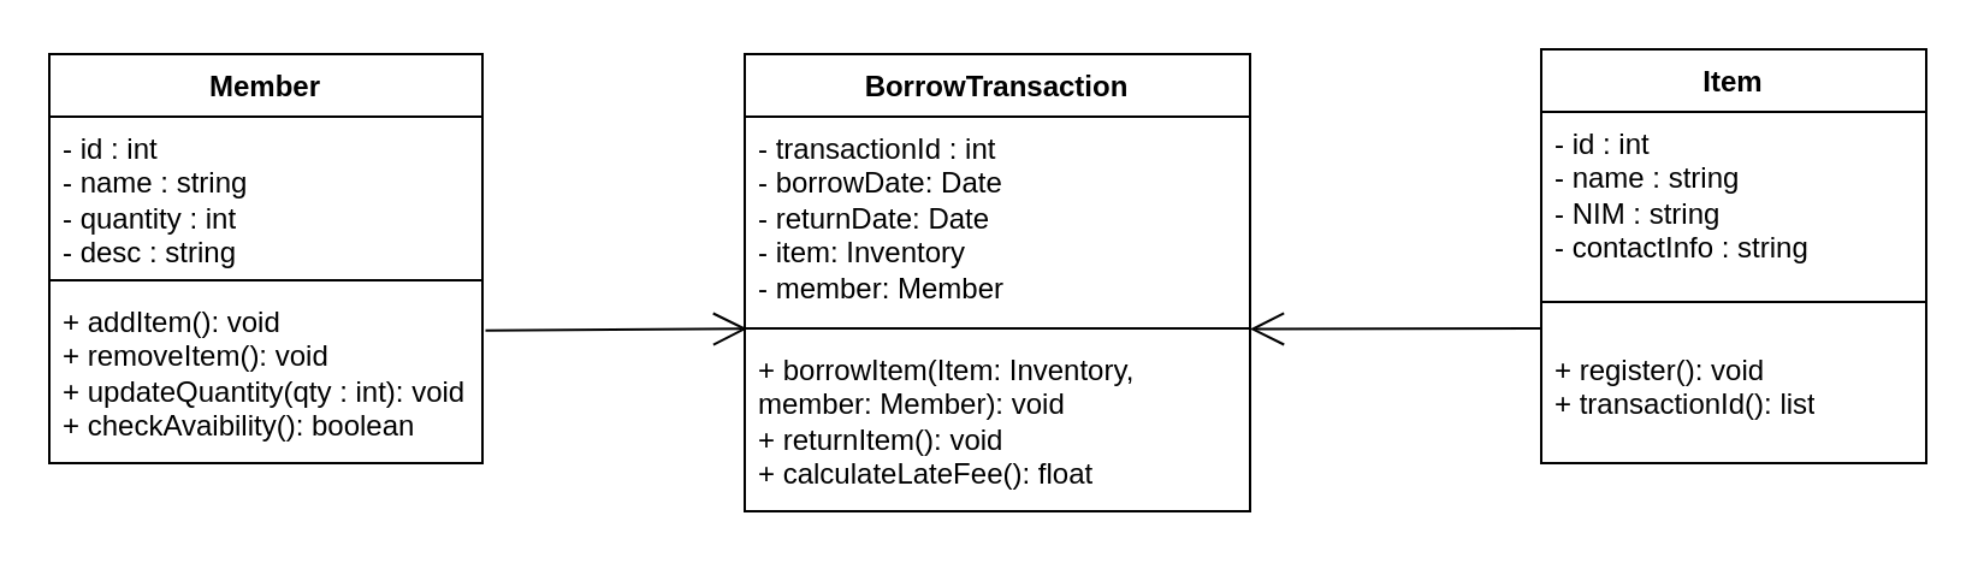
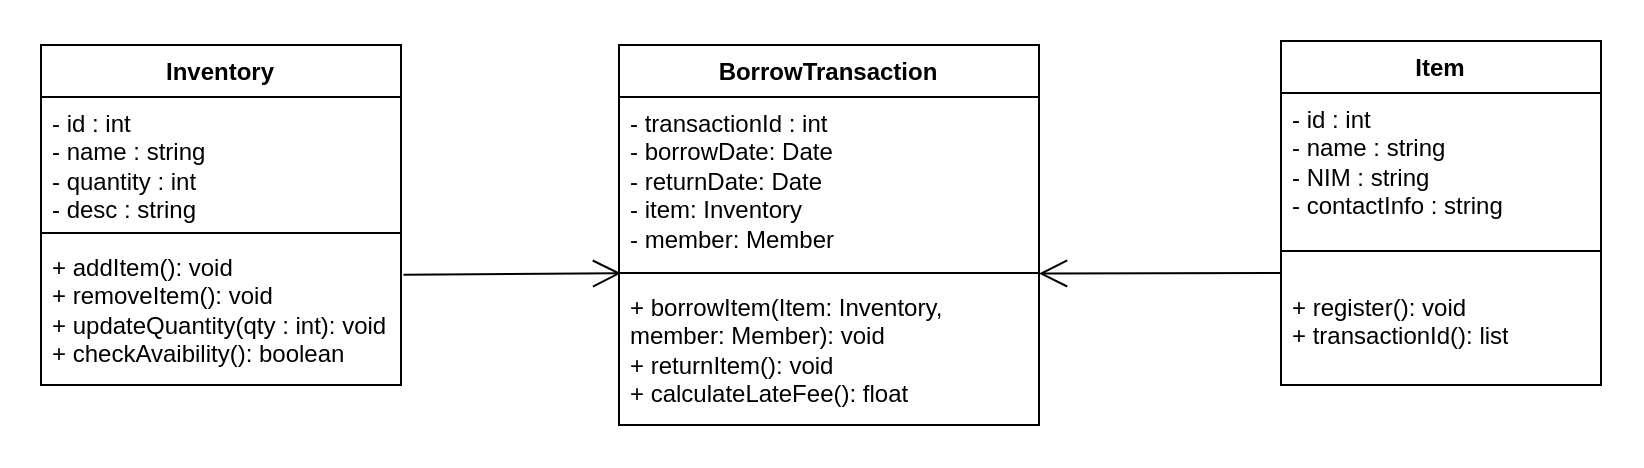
- <mxCell id="2" value="Member" style="swimlane;fontStyle=1;align=center;verticalAlign=top;childLayout=stackLayout;horizontal=1;startSize=26;horizontalStack=0;resizeParent=1;resizeParentMax=0;resizeLast=0;collapsible=1;marginBottom=0;whiteSpace=wrap;html=1;" parent="1" vertex="1"><mxGeometry x="20" width="180" height="170" as="geometry" y="22" /></mxCell>
+ <mxCell id="2" value="Inventory" style="swimlane;fontStyle=1;align=center;verticalAlign=top;childLayout=stackLayout;horizontal=1;startSize=26;horizontalStack=0;resizeParent=1;resizeParentMax=0;resizeLast=0;collapsible=1;marginBottom=0;whiteSpace=wrap;html=1;" parent="1" vertex="1"><mxGeometry x="20" width="180" height="170" as="geometry" y="22" /></mxCell>
